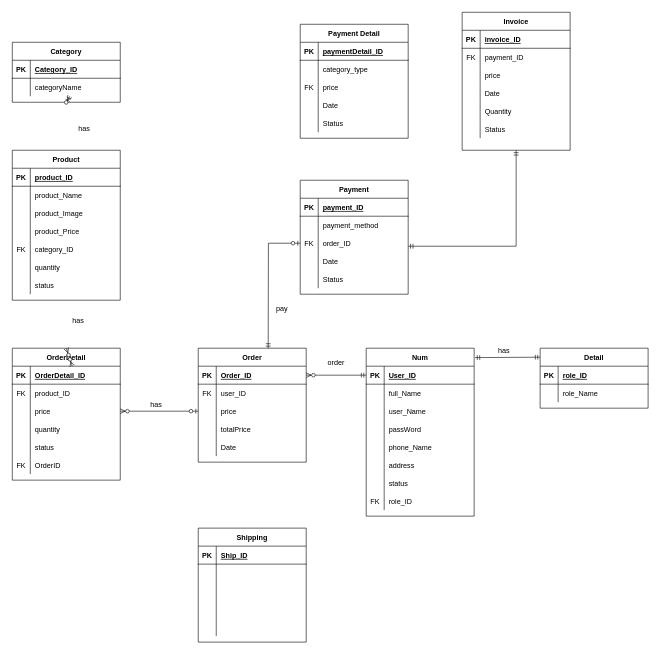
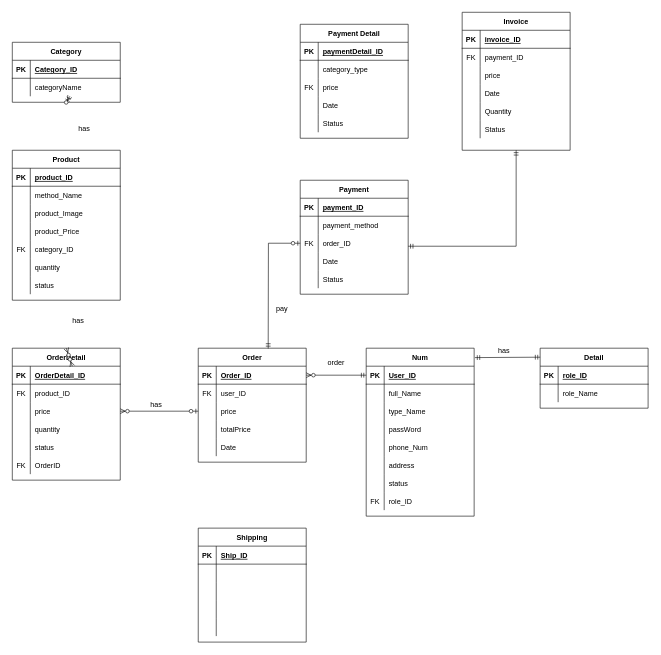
- <mxCell id="33" value="product_Name" style="shape=partialRectangle;connectable=0;fillColor=none;top=0;left=0;bottom=0;right=0;align=left;spacingLeft=6;overflow=hidden;" parent="31" vertex="1"><mxGeometry x="30" width="150" height="30" as="geometry"><mxRectangle width="150" height="30" as="alternateBounds" /></mxGeometry></mxCell>
+ <mxCell id="33" value="method_Name" style="shape=partialRectangle;connectable=0;fillColor=none;top=0;left=0;bottom=0;right=0;align=left;spacingLeft=6;overflow=hidden;" parent="31" vertex="1"><mxGeometry x="30" width="150" height="30" as="geometry"><mxRectangle width="150" height="30" as="alternateBounds" /></mxGeometry></mxCell>
- <mxCell id="11" value="user_Name" style="shape=partialRectangle;connectable=0;fillColor=none;top=0;left=0;bottom=0;right=0;align=left;spacingLeft=6;overflow=hidden;" parent="9" vertex="1"><mxGeometry x="30" width="150" height="30" as="geometry"><mxRectangle width="150" height="30" as="alternateBounds" /></mxGeometry></mxCell>
+ <mxCell id="11" value="type_Name" style="shape=partialRectangle;connectable=0;fillColor=none;top=0;left=0;bottom=0;right=0;align=left;spacingLeft=6;overflow=hidden;" parent="9" vertex="1"><mxGeometry x="30" width="150" height="30" as="geometry"><mxRectangle width="150" height="30" as="alternateBounds" /></mxGeometry></mxCell>
- <mxCell id="17" value="phone_Name" style="shape=partialRectangle;connectable=0;fillColor=none;top=0;left=0;bottom=0;right=0;align=left;spacingLeft=6;overflow=hidden;" parent="15" vertex="1"><mxGeometry x="30" width="150" height="30" as="geometry"><mxRectangle width="150" height="30" as="alternateBounds" /></mxGeometry></mxCell>
+ <mxCell id="17" value="phone_Num" style="shape=partialRectangle;connectable=0;fillColor=none;top=0;left=0;bottom=0;right=0;align=left;spacingLeft=6;overflow=hidden;" parent="15" vertex="1"><mxGeometry x="30" width="150" height="30" as="geometry"><mxRectangle width="150" height="30" as="alternateBounds" /></mxGeometry></mxCell>
